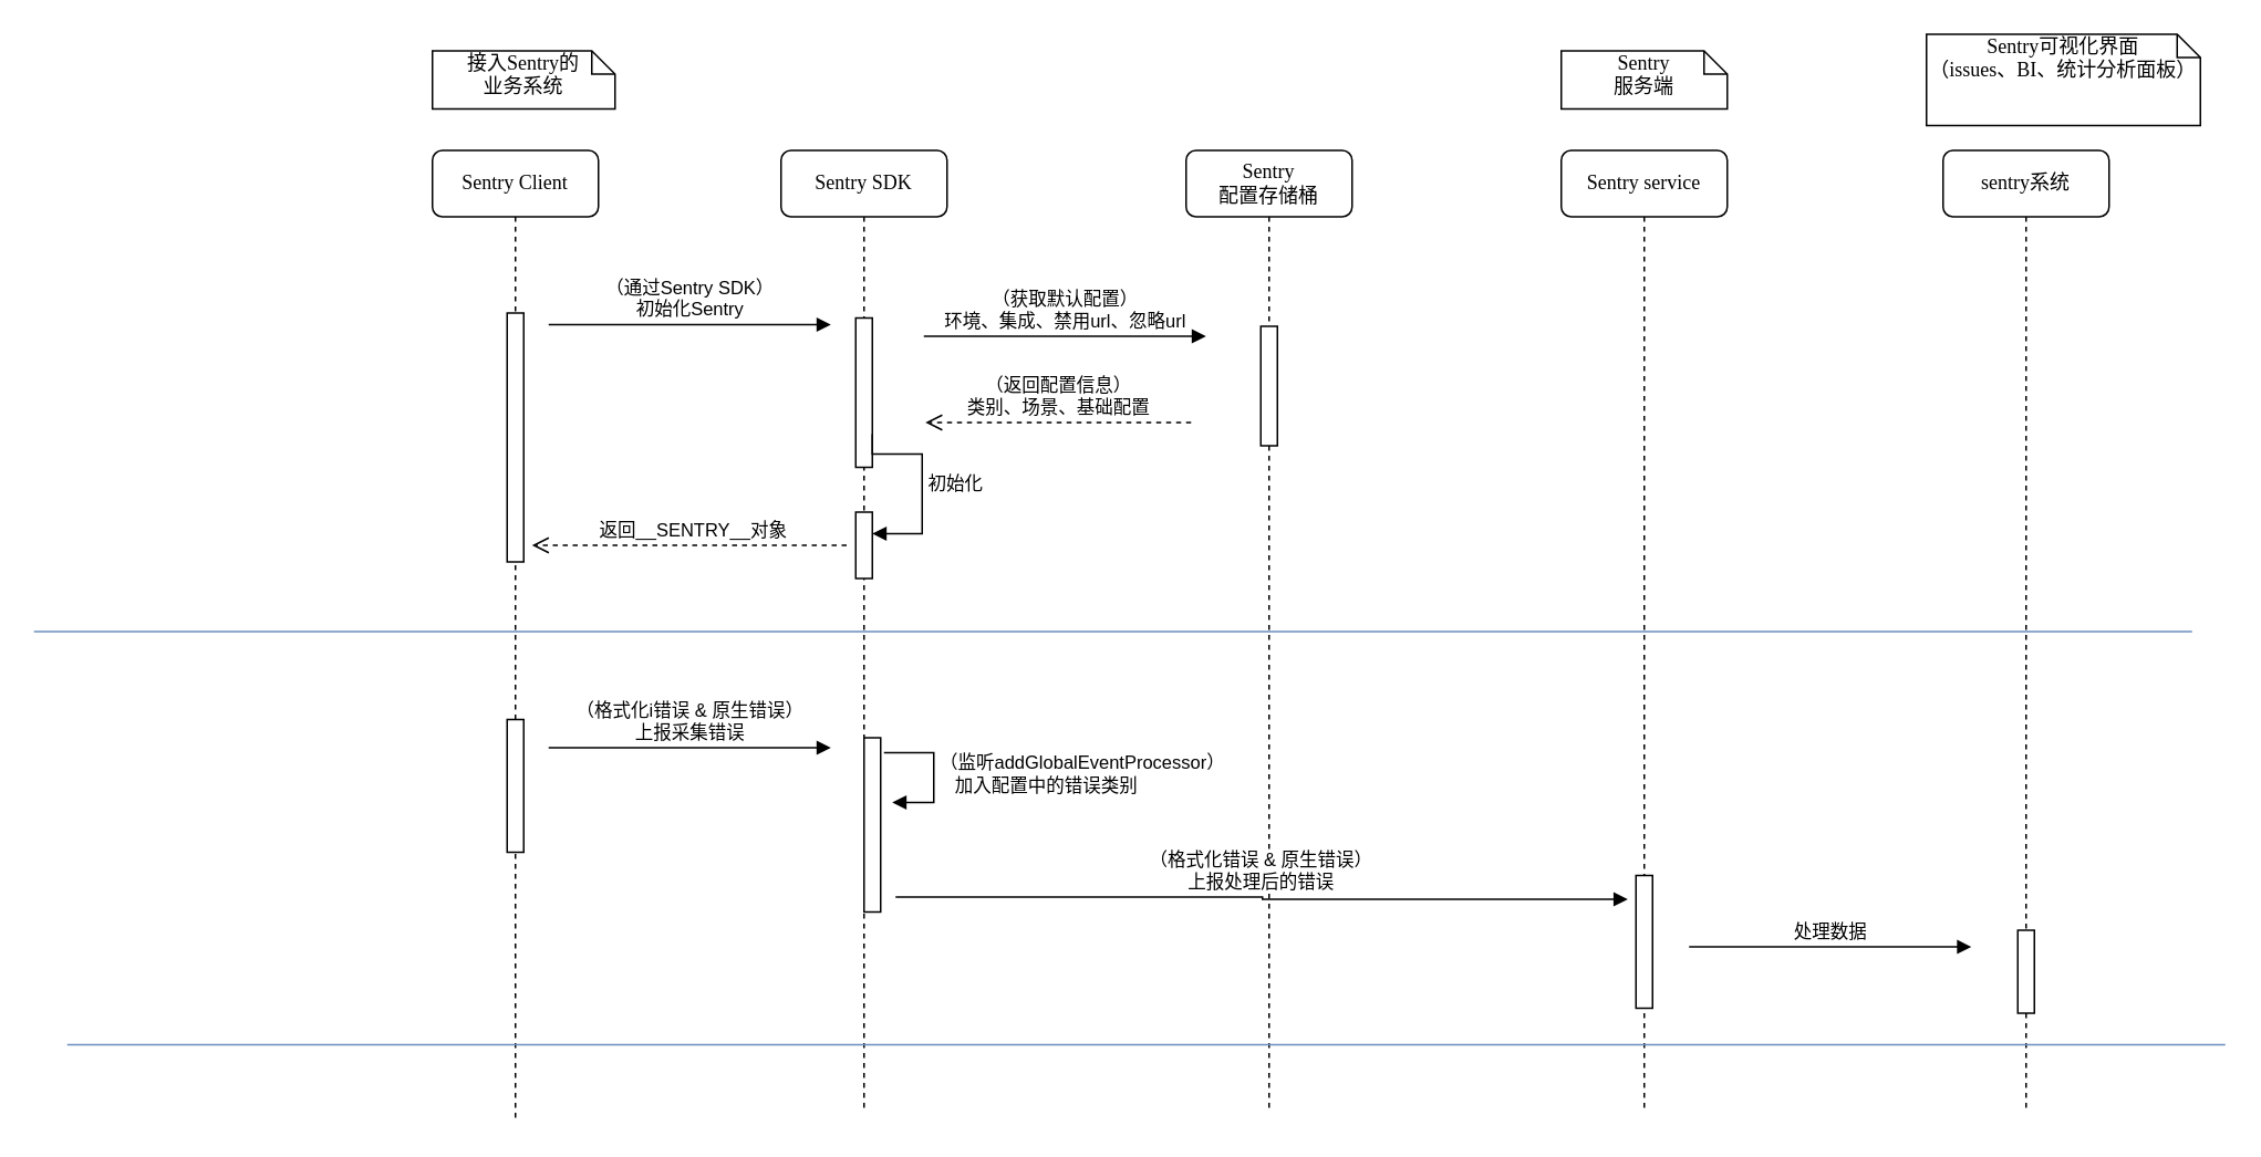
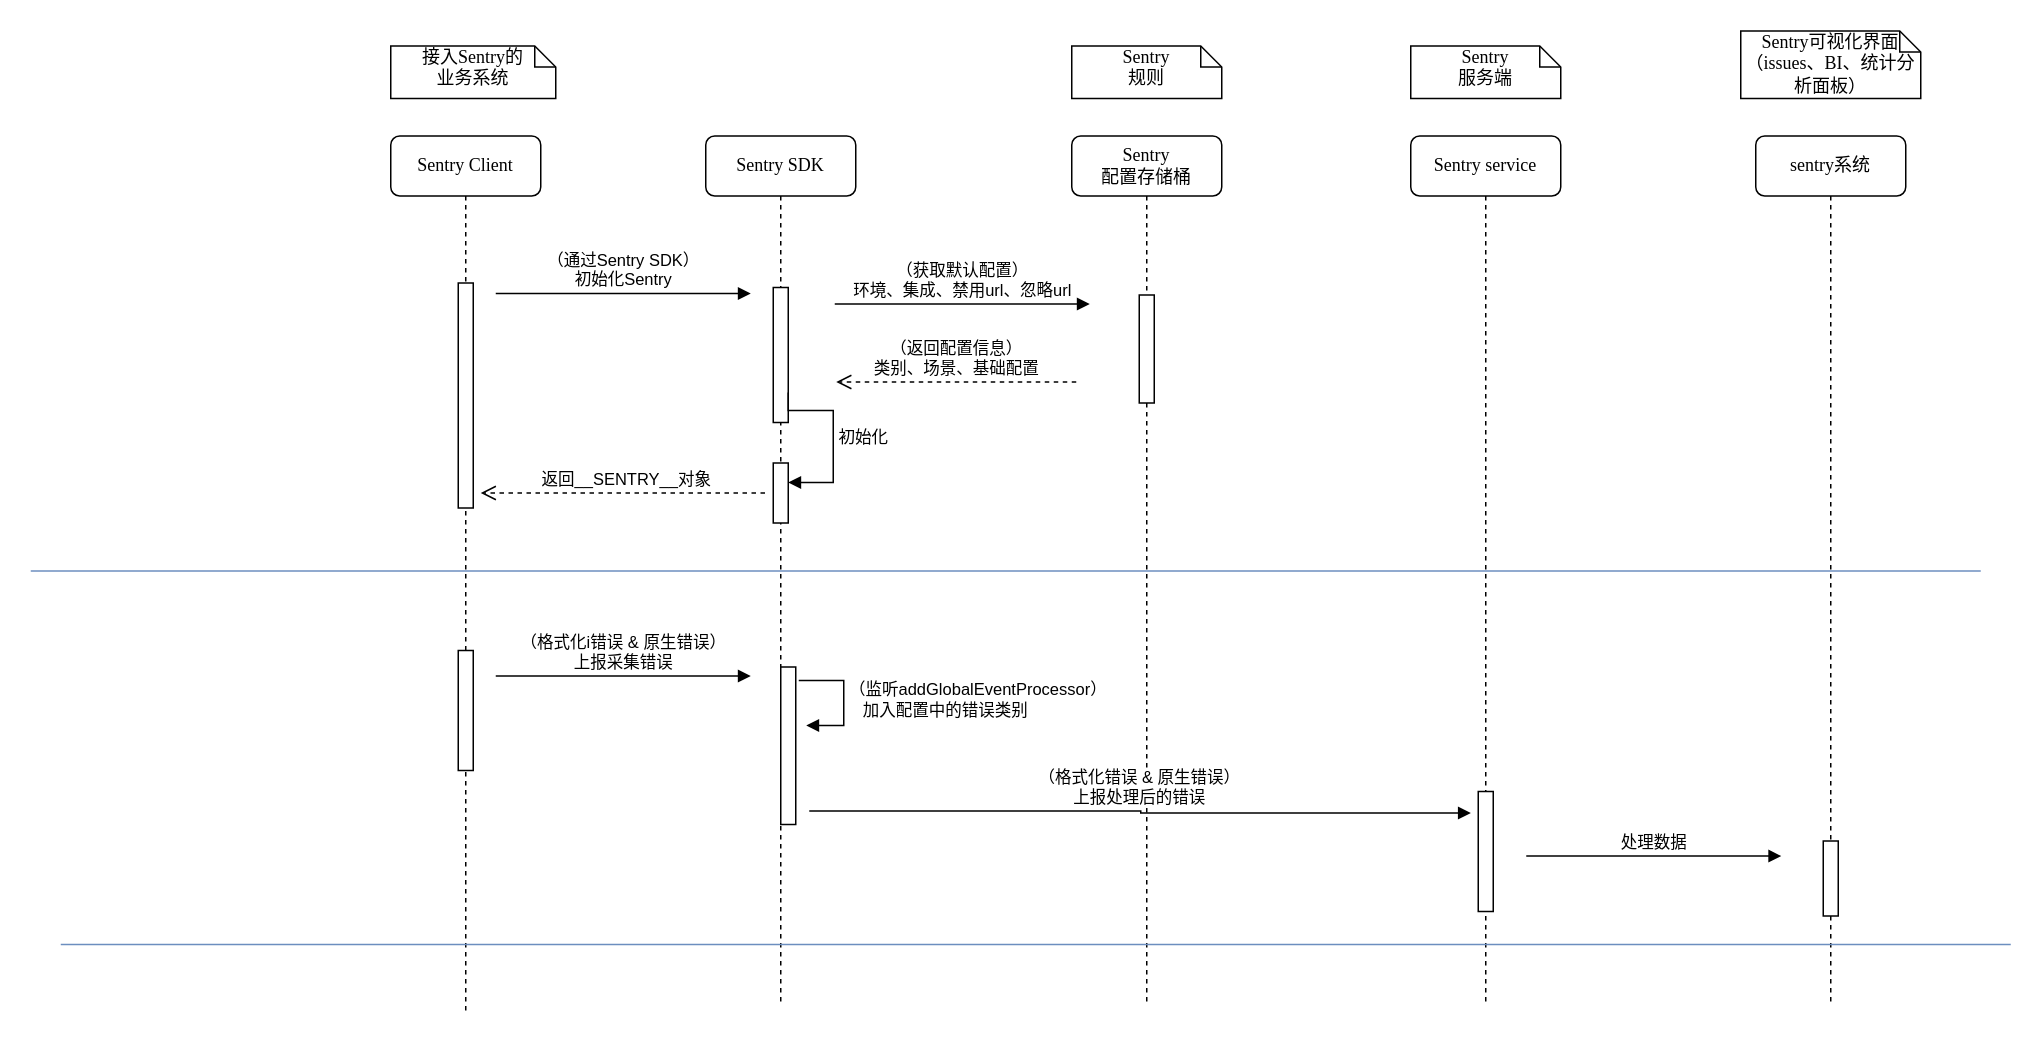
+ <mxCell id="8" value="Sentry&lt;br&gt;规则" style="shape=note;whiteSpace=wrap;html=1;size=14;verticalAlign=top;align=center;spacingTop=-6;rounded=0;shadow=0;comic=0;labelBackgroundColor=none;strokeWidth=1;fontFamily=Verdana;fontSize=12" parent="1" vertex="1"><mxGeometry x="714" y="30" width="100" height="35" as="geometry" /></mxCell>
- <mxCell id="20" value="Sentry可视化界面&lt;br&gt;（issues、BI、统计分析面板）" style="shape=note;whiteSpace=wrap;html=1;size=14;verticalAlign=top;align=center;spacingTop=-6;rounded=0;shadow=0;comic=0;labelBackgroundColor=none;strokeWidth=1;fontFamily=Verdana;fontSize=12" parent="1" vertex="1"><mxGeometry x="1160" y="20" width="165" height="55" as="geometry" /></mxCell>
+ <mxCell id="20" value="Sentry可视化界面&lt;br&gt;（issues、BI、统计分析面板）" style="shape=note;whiteSpace=wrap;html=1;size=14;verticalAlign=top;align=center;spacingTop=-6;rounded=0;shadow=0;comic=0;labelBackgroundColor=none;strokeWidth=1;fontFamily=Verdana;fontSize=12" parent="1" vertex="1"><mxGeometry x="1160" y="20" width="120" height="45" as="geometry" /></mxCell>
